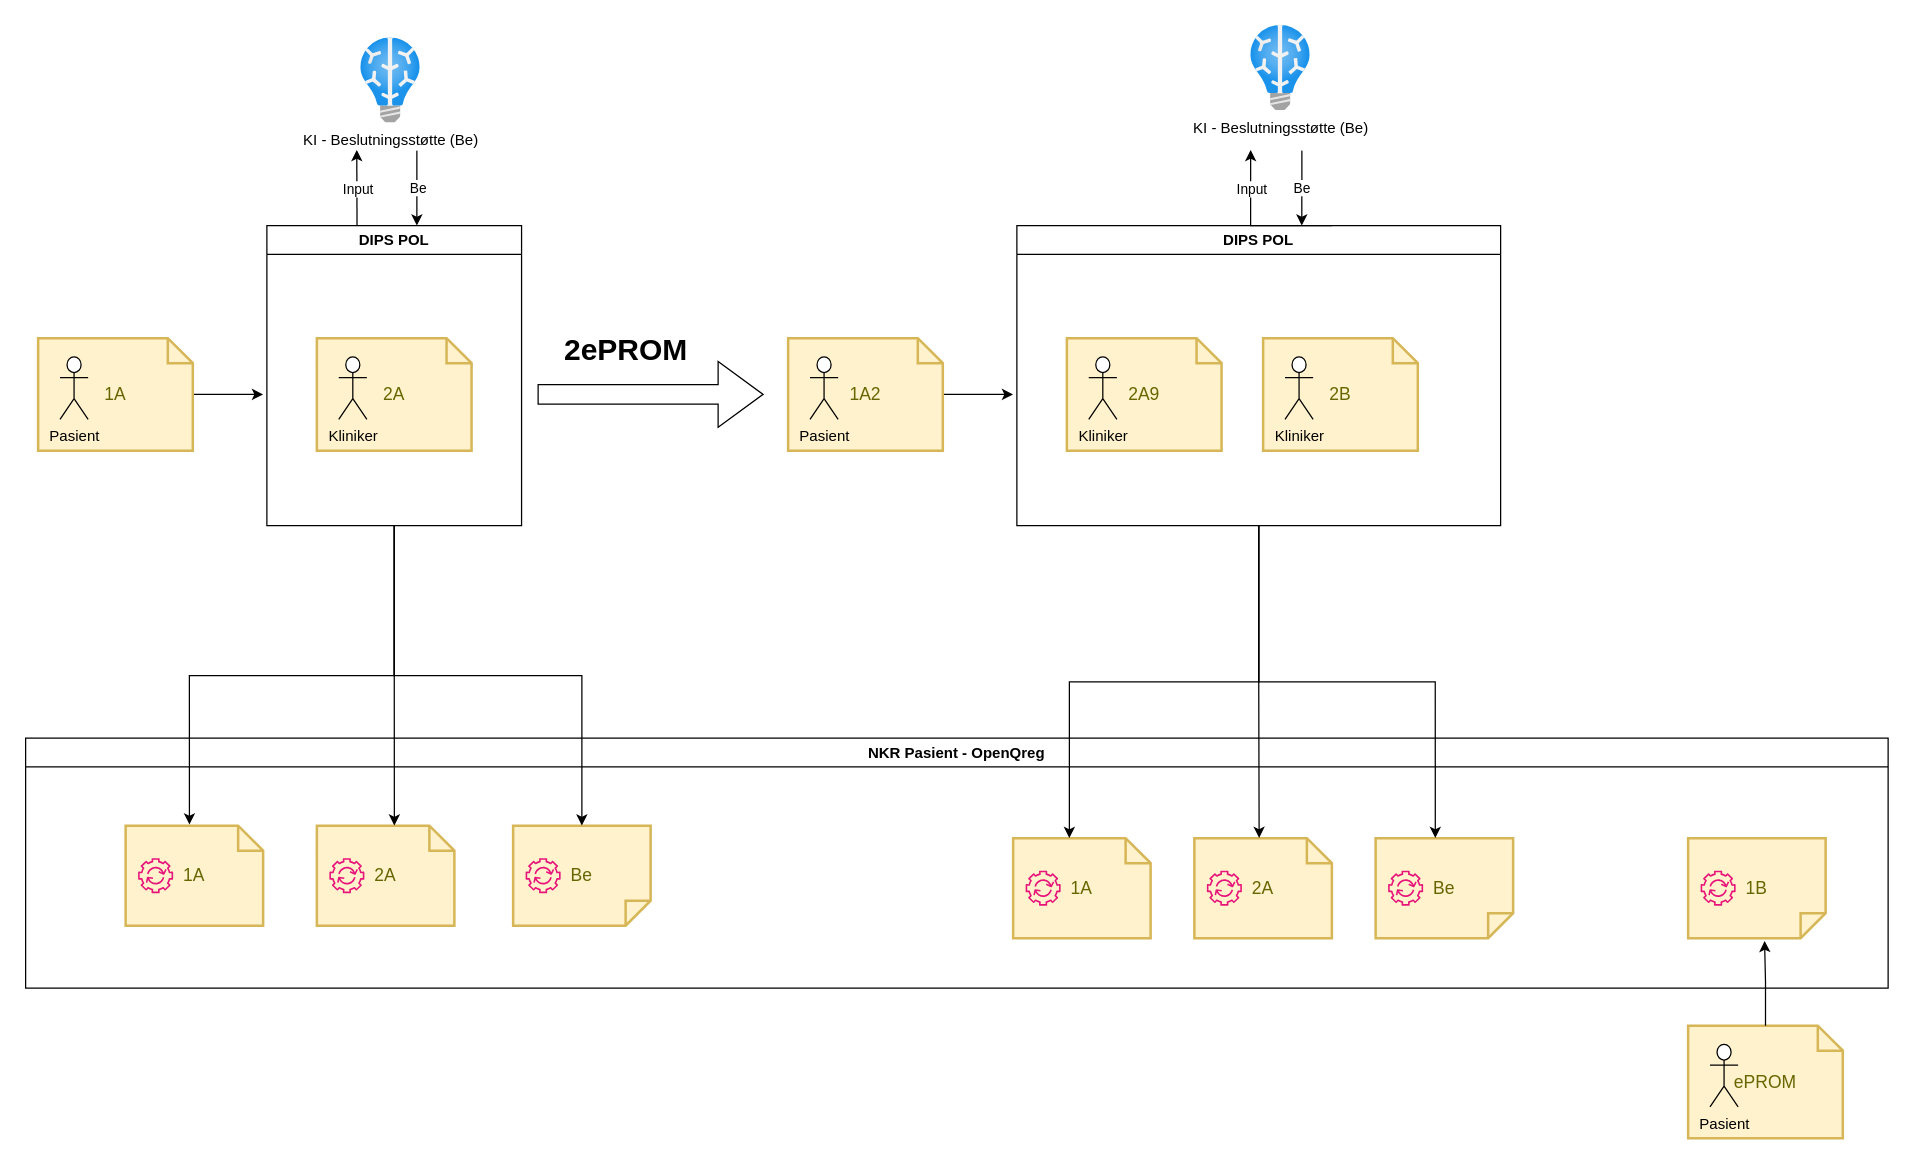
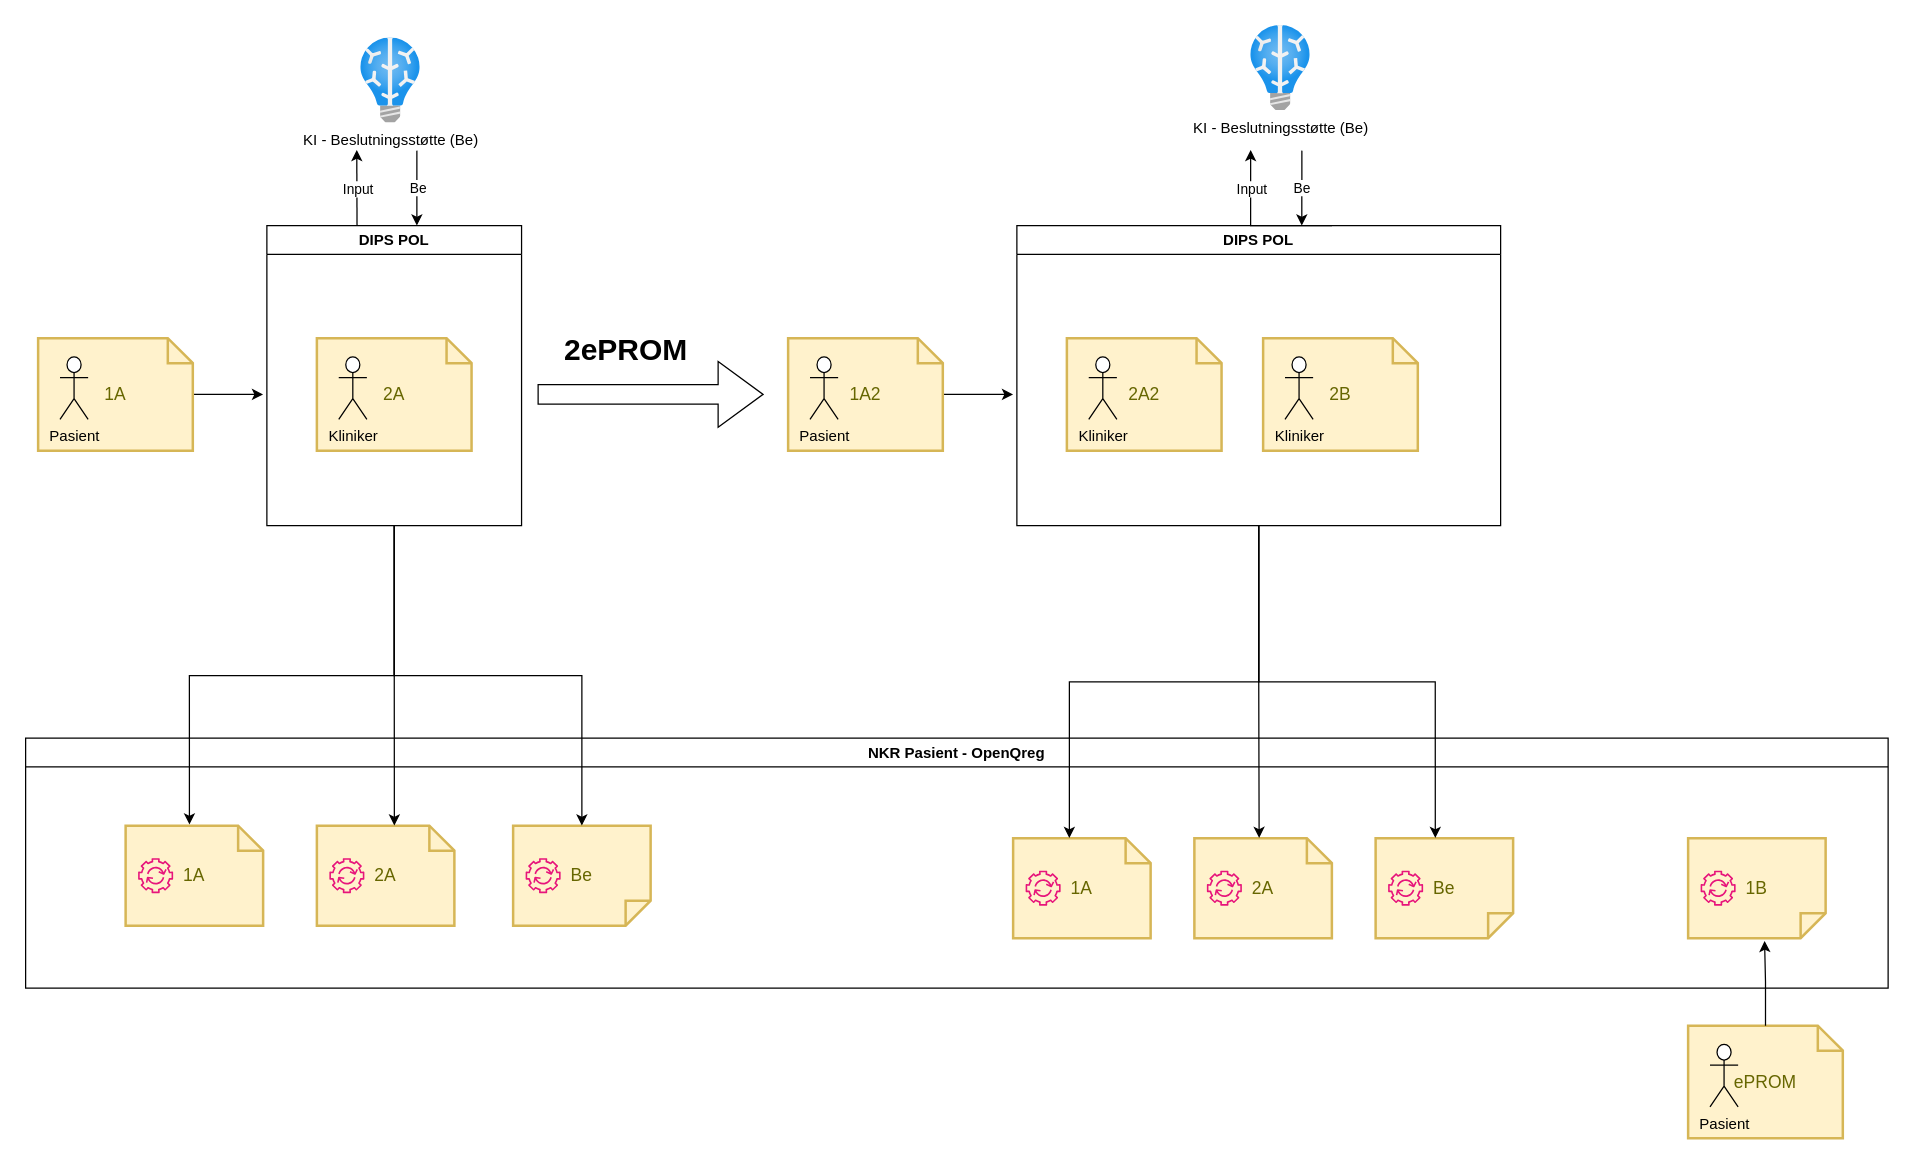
- <mxCell id="45" value="2A9" style="shape=note;strokeWidth=2;fontSize=14;size=20;whiteSpace=wrap;html=1;fillColor=#fff2cc;strokeColor=#d6b656;fontColor=#666600;" vertex="1" parent="44"><mxGeometry width="123.75" height="90" as="geometry" /></mxCell>
+ <mxCell id="45" value="2A2" style="shape=note;strokeWidth=2;fontSize=14;size=20;whiteSpace=wrap;html=1;fillColor=#fff2cc;strokeColor=#d6b656;fontColor=#666600;" vertex="1" parent="44"><mxGeometry width="123.75" height="90" as="geometry" /></mxCell>
